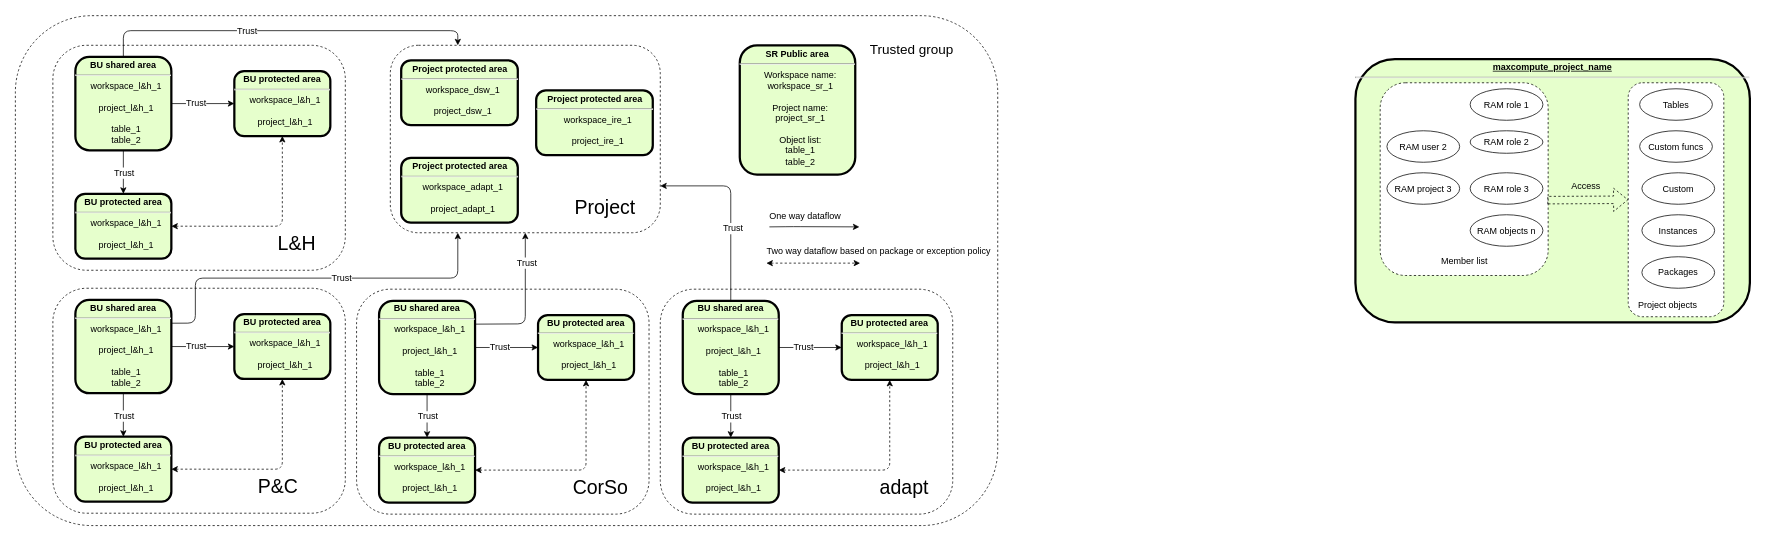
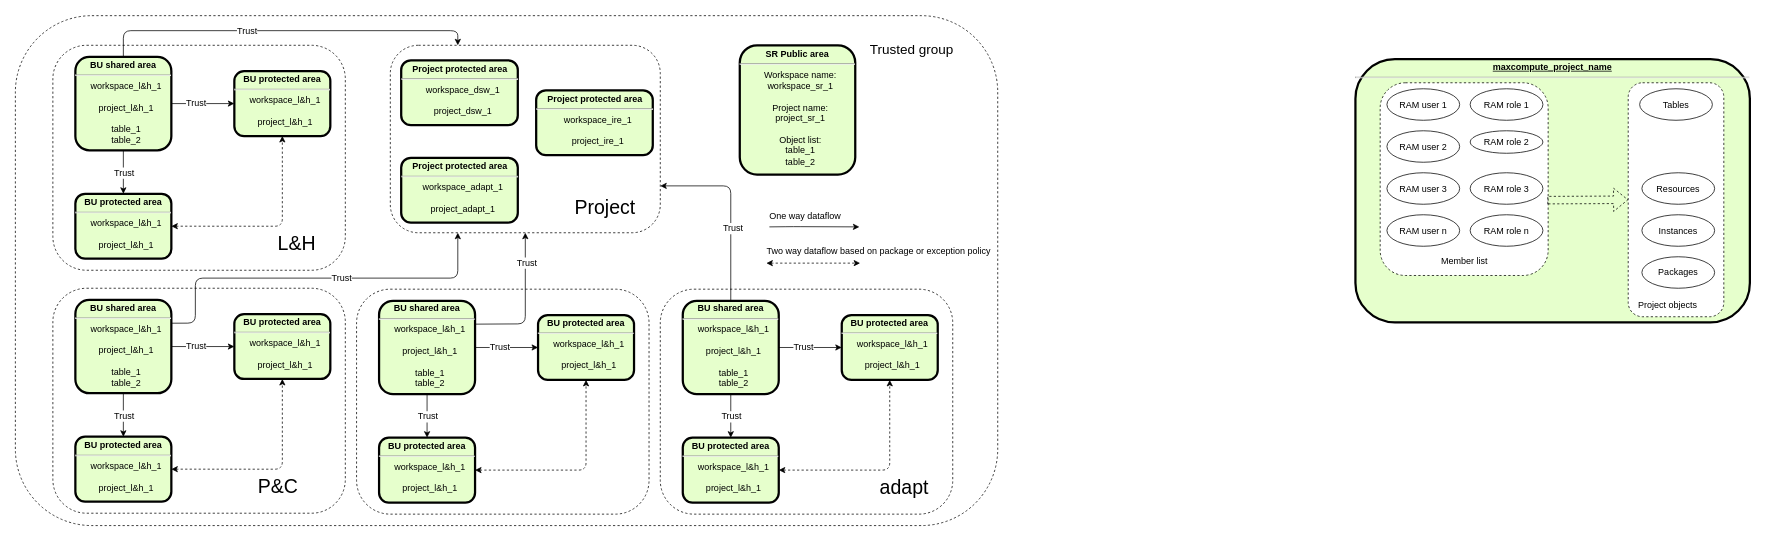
+ <mxCell id="16" value="RAM user 1" style="ellipse;whiteSpace=wrap;html=1;" parent="1" vertex="1"><mxGeometry x="1849" y="117.5" width="97" height="42" as="geometry" /></mxCell>
- <mxCell id="23" value="Custom funcs" style="ellipse;whiteSpace=wrap;html=1;" parent="1" vertex="1"><mxGeometry x="2186" y="173.5" width="97" height="42" as="geometry" /></mxCell>
- <mxCell id="30" value="Access" style="text;html=1;align=center;verticalAlign=middle;resizable=0;points=[];autosize=1;" vertex="1" parent="1"><mxGeometry x="2089" y="239" width="49" height="18" as="geometry" /></mxCell>
- <mxCell id="14" value="RAM project 3" style="ellipse;whiteSpace=wrap;html=1;" parent="1" vertex="1"><mxGeometry x="1849" y="229.5" width="97" height="42" as="geometry" /></mxCell>
+ <mxCell id="14" value="RAM user 3" style="ellipse;whiteSpace=wrap;html=1;" parent="1" vertex="1"><mxGeometry x="1849" y="229.5" width="97" height="42" as="geometry" /></mxCell>
- <mxCell id="24" value="Custom" style="ellipse;whiteSpace=wrap;html=1;" parent="1" vertex="1"><mxGeometry x="2189" y="229.5" width="97" height="42" as="geometry" /></mxCell>
+ <mxCell id="24" value="Resources" style="ellipse;whiteSpace=wrap;html=1;" parent="1" vertex="1"><mxGeometry x="2189" y="229.5" width="97" height="42" as="geometry" /></mxCell>
+ <mxCell id="20" value="RAM user n" style="ellipse;whiteSpace=wrap;html=1;" parent="1" vertex="1"><mxGeometry x="1849" y="285.5" width="97" height="42" as="geometry" /></mxCell>
- <mxCell id="21" value="RAM objects n" style="ellipse;whiteSpace=wrap;html=1;" parent="1" vertex="1"><mxGeometry x="1960" y="285.5" width="97" height="42" as="geometry" /></mxCell>
+ <mxCell id="21" value="RAM role n" style="ellipse;whiteSpace=wrap;html=1;" parent="1" vertex="1"><mxGeometry x="1960" y="285.5" width="97" height="42" as="geometry" /></mxCell>
- <mxCell id="65" value="CorSo" style="text;html=1;align=center;verticalAlign=middle;resizable=0;points=[];autosize=1;strokeWidth=1;fontSize=26;" vertex="1" parent="1"><mxGeometry x="755" y="629.25" width="90" height="40" as="geometry" /></mxCell>
